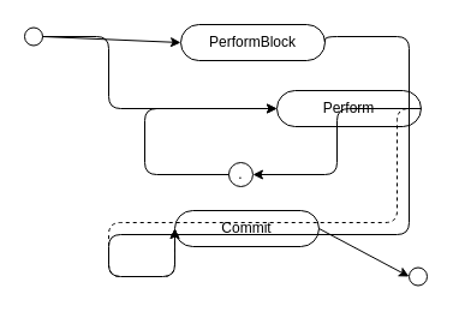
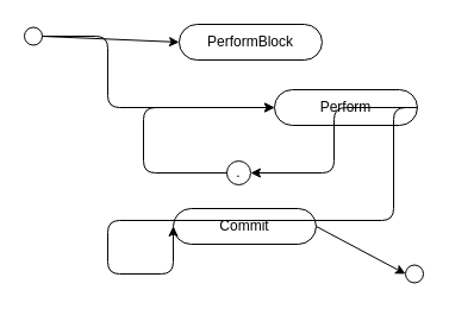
- <mxCell id="14" value="" style="edgeStyle=segmentEdgeStyle;endArrow=classic;html=1;exitX=1;exitY=0.5;exitDx=0;exitDy=0;entryX=0;entryY=0.5;entryDx=0;entryDy=0;dashed=1;" edge="1" parent="1" source="2" target="8"><mxGeometry width="50" height="50" relative="1" as="geometry"><mxPoint x="240" y="215" as="sourcePoint" /><mxPoint x="290" y="165" as="targetPoint" /><Array as="points"><mxPoint x="330" y="90" /><mxPoint x="330" y="185" /><mxPoint x="90" y="185" /><mxPoint x="90" y="230" /></Array></mxGeometry></mxCell>
+ <mxCell id="14" value="" style="edgeStyle=segmentEdgeStyle;endArrow=classic;html=1;exitX=1;exitY=0.5;exitDx=0;exitDy=0;entryX=0;entryY=0.5;entryDx=0;entryDy=0;" edge="1" parent="1" source="2" target="8"><mxGeometry width="50" height="50" relative="1" as="geometry"><mxPoint x="240" y="215" as="sourcePoint" /><mxPoint x="290" y="165" as="targetPoint" /><Array as="points"><mxPoint x="330" y="90" /><mxPoint x="330" y="185" /><mxPoint x="90" y="185" /><mxPoint x="90" y="230" /></Array></mxGeometry></mxCell>
- <mxCell id="13" value="" style="edgeStyle=segmentEdgeStyle;endArrow=classic;html=1;exitX=1;exitY=0.5;exitDx=0;exitDy=0;entryX=0;entryY=0.5;entryDx=0;entryDy=0;" edge="1" parent="1" source="4" target="8"><mxGeometry width="50" height="50" relative="1" as="geometry"><mxPoint x="240" y="215" as="sourcePoint" /><mxPoint x="290" y="165" as="targetPoint" /><Array as="points"><mxPoint x="340" y="30" /><mxPoint x="340" y="195" /><mxPoint x="90" y="195" /><mxPoint x="90" y="230" /></Array></mxGeometry></mxCell>
